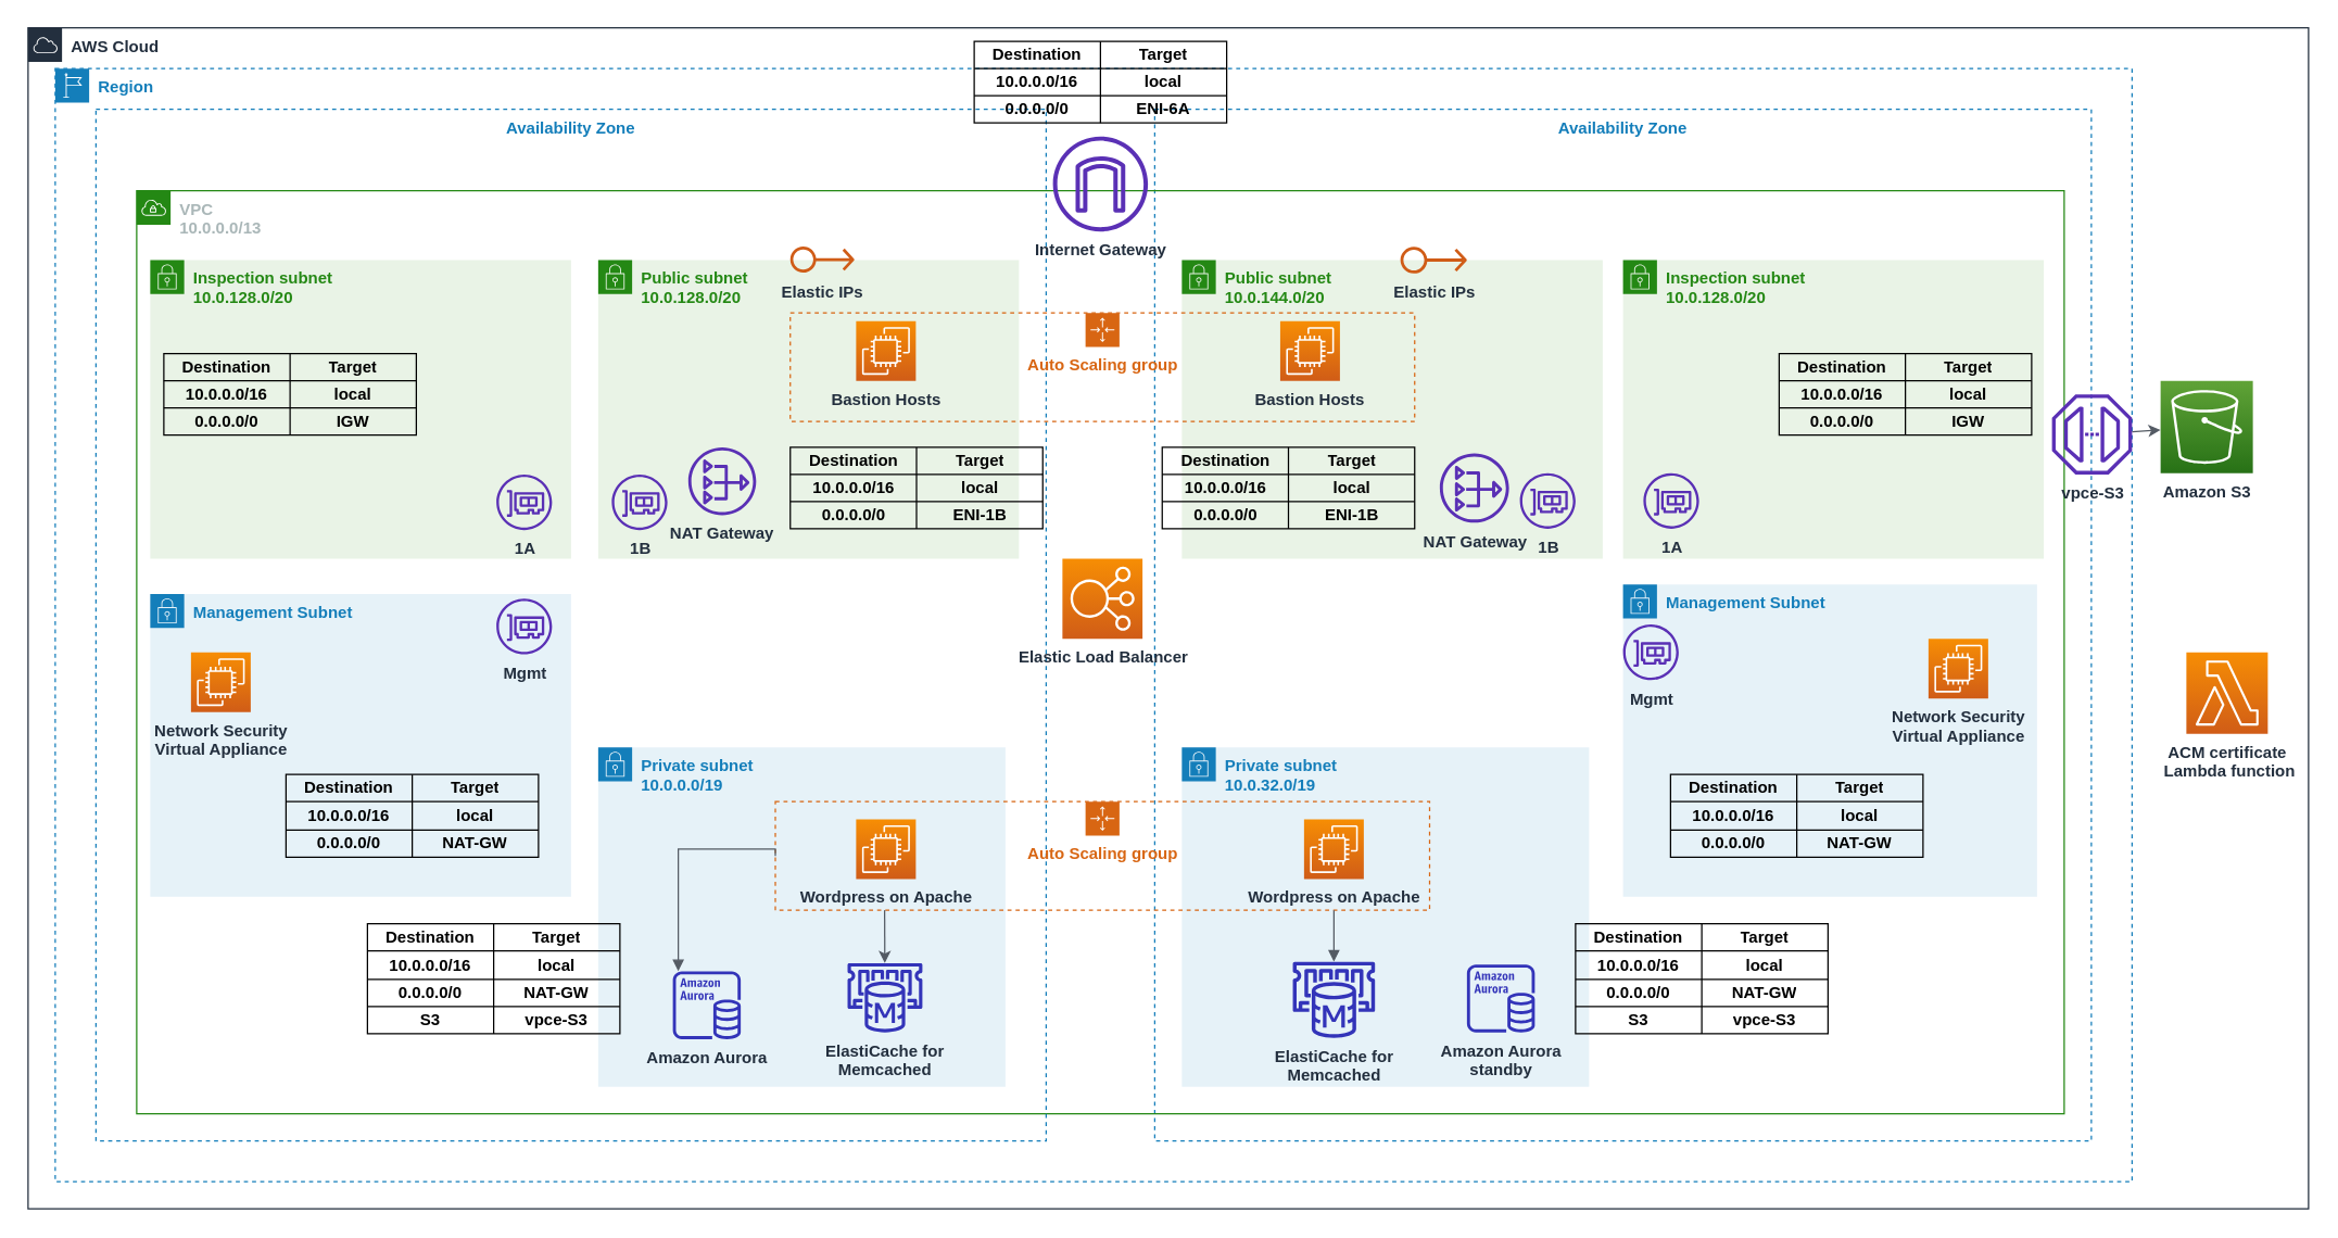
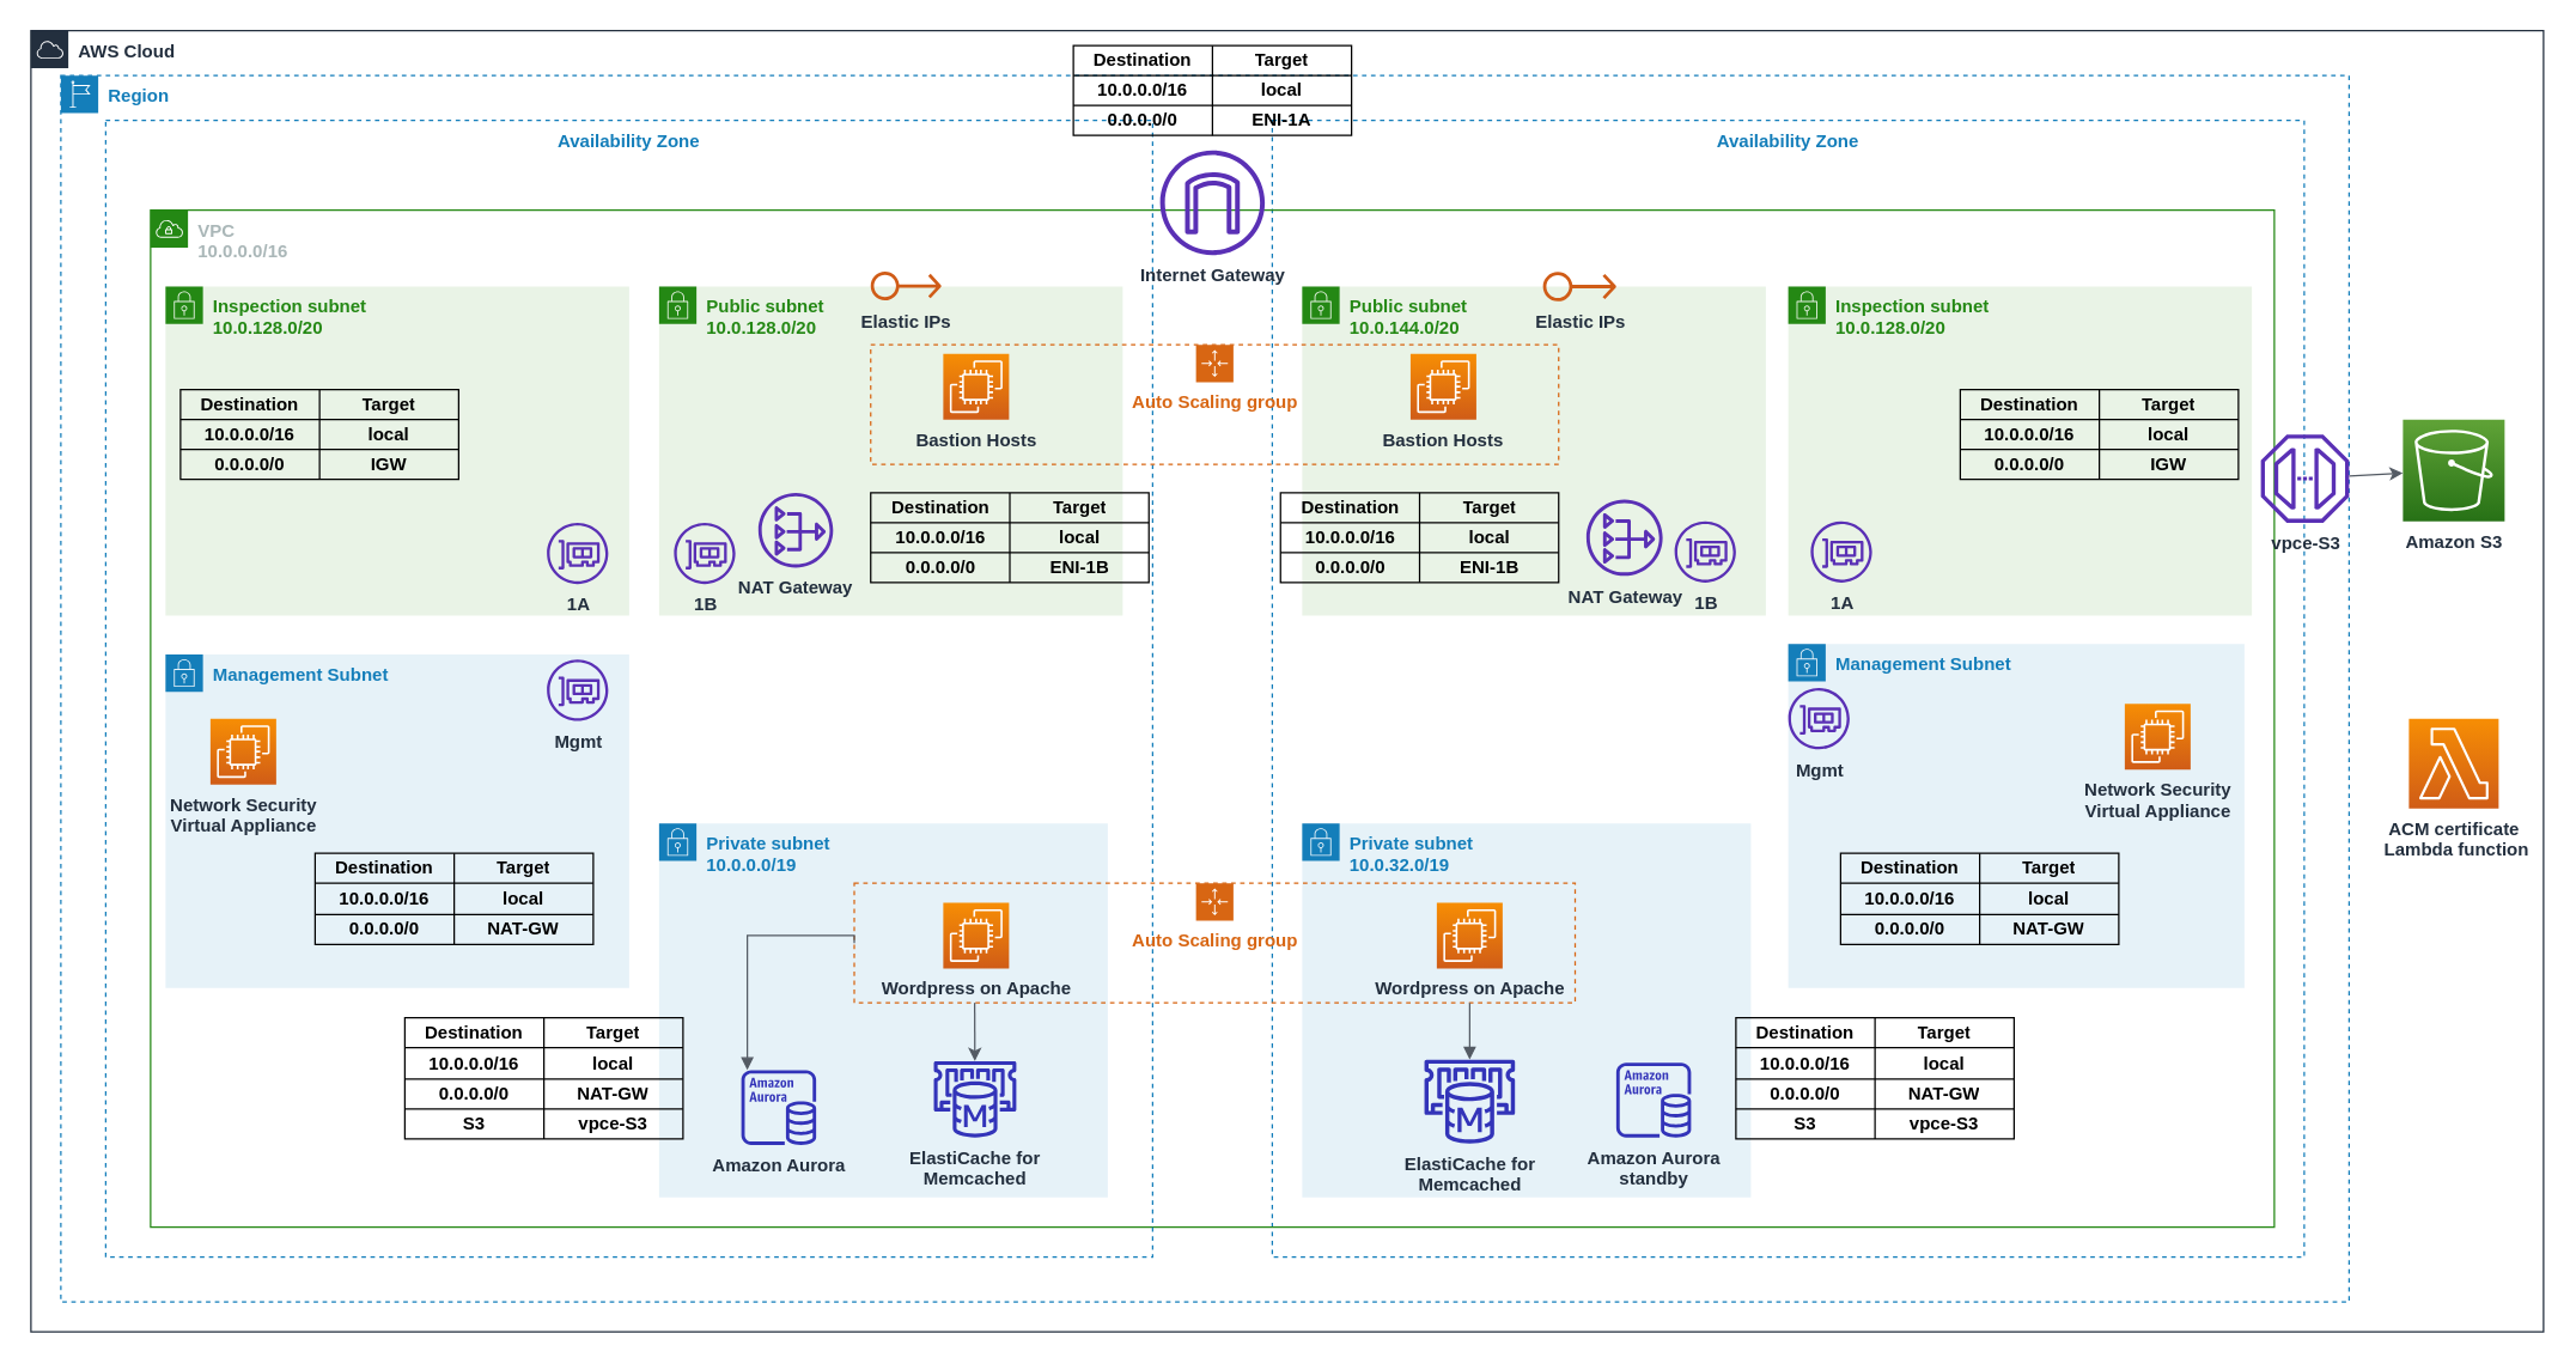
- <mxCell id="140" value="ENI-6A" style="shape=partialRectangle;html=1;whiteSpace=wrap;connectable=0;fillColor=none;top=0;left=0;bottom=0;right=0;overflow=hidden;fontStyle=1" vertex="1" parent="138"><mxGeometry x="93" width="93" height="20" as="geometry" /></mxCell>
+ <mxCell id="140" value="ENI-1A" style="shape=partialRectangle;html=1;whiteSpace=wrap;connectable=0;fillColor=none;top=0;left=0;bottom=0;right=0;overflow=hidden;fontStyle=1" vertex="1" parent="138"><mxGeometry x="93" width="93" height="20" as="geometry" /></mxCell>
- <mxCell id="5" value="VPC&lt;br&gt;10.0.0.0/13" style="points=[[0,0],[0.25,0],[0.5,0],[0.75,0],[1,0],[1,0.25],[1,0.5],[1,0.75],[1,1],[0.75,1],[0.5,1],[0.25,1],[0,1],[0,0.75],[0,0.5],[0,0.25]];outlineConnect=0;gradientColor=none;html=1;whiteSpace=wrap;fontSize=12;fontStyle=1;shape=mxgraph.aws4.group;grIcon=mxgraph.aws4.group_vpc;strokeColor=#248814;fillColor=none;verticalAlign=top;align=left;spacingLeft=30;fontColor=#AAB7B8;dashed=0;" vertex="1" parent="1"><mxGeometry x="100" y="140" width="1420" height="680" as="geometry" /></mxCell>
+ <mxCell id="5" value="VPC&lt;br&gt;10.0.0.0/16" style="points=[[0,0],[0.25,0],[0.5,0],[0.75,0],[1,0],[1,0.25],[1,0.5],[1,0.75],[1,1],[0.75,1],[0.5,1],[0.25,1],[0,1],[0,0.75],[0,0.5],[0,0.25]];outlineConnect=0;gradientColor=none;html=1;whiteSpace=wrap;fontSize=12;fontStyle=1;shape=mxgraph.aws4.group;grIcon=mxgraph.aws4.group_vpc;strokeColor=#248814;fillColor=none;verticalAlign=top;align=left;spacingLeft=30;fontColor=#AAB7B8;dashed=0;" vertex="1" parent="1"><mxGeometry x="100" y="140" width="1420" height="680" as="geometry" /></mxCell>
- <mxCell id="31" value="Amazon S3" style="points=[[0,0,0],[0.25,0,0],[0.5,0,0],[0.75,0,0],[1,0,0],[0,1,0],[0.25,1,0],[0.5,1,0],[0.75,1,0],[1,1,0],[0,0.25,0],[0,0.5,0],[0,0.75,0],[1,0.25,0],[1,0.5,0],[1,0.75,0]];outlineConnect=0;fontColor=#232F3E;gradientColor=#60A337;gradientDirection=north;fillColor=#277116;strokeColor=#ffffff;dashed=0;verticalLabelPosition=bottom;verticalAlign=top;align=center;html=1;fontSize=12;fontStyle=1;aspect=fixed;shape=mxgraph.aws4.resourceIcon;resIcon=mxgraph.aws4.s3;" vertex="1" parent="1"><mxGeometry x="1591" y="280" width="68" height="68" as="geometry" /></mxCell>
+ <mxCell id="31" value="Amazon S3" style="points=[[0,0,0],[0.25,0,0],[0.5,0,0],[0.75,0,0],[1,0,0],[0,1,0],[0.25,1,0],[0.5,1,0],[0.75,1,0],[1,1,0],[0,0.25,0],[0,0.5,0],[0,0.75,0],[1,0.25,0],[1,0.5,0],[1,0.75,0]];outlineConnect=0;fontColor=#232F3E;gradientColor=#60A337;gradientDirection=north;fillColor=#277116;strokeColor=#ffffff;dashed=0;verticalLabelPosition=bottom;verticalAlign=top;align=center;html=1;fontSize=12;fontStyle=1;aspect=fixed;shape=mxgraph.aws4.resourceIcon;resIcon=mxgraph.aws4.s3;" vertex="1" parent="1"><mxGeometry x="1606" y="280" width="68" height="68" as="geometry" /></mxCell>
- <mxCell id="26" value="Elastic Load Balancer" style="points=[[0,0,0],[0.25,0,0],[0.5,0,0],[0.75,0,0],[1,0,0],[0,1,0],[0.25,1,0],[0.5,1,0],[0.75,1,0],[1,1,0],[0,0.25,0],[0,0.5,0],[0,0.75,0],[1,0.25,0],[1,0.5,0],[1,0.75,0]];outlineConnect=0;fontColor=#232F3E;gradientColor=#F78E04;gradientDirection=north;fillColor=#D05C17;strokeColor=#ffffff;dashed=0;verticalLabelPosition=bottom;verticalAlign=top;align=center;html=1;fontSize=12;fontStyle=1;aspect=fixed;shape=mxgraph.aws4.resourceIcon;resIcon=mxgraph.aws4.elastic_load_balancing;" vertex="1" parent="1"><mxGeometry x="782" y="411" width="59" height="59" as="geometry" /></mxCell>
